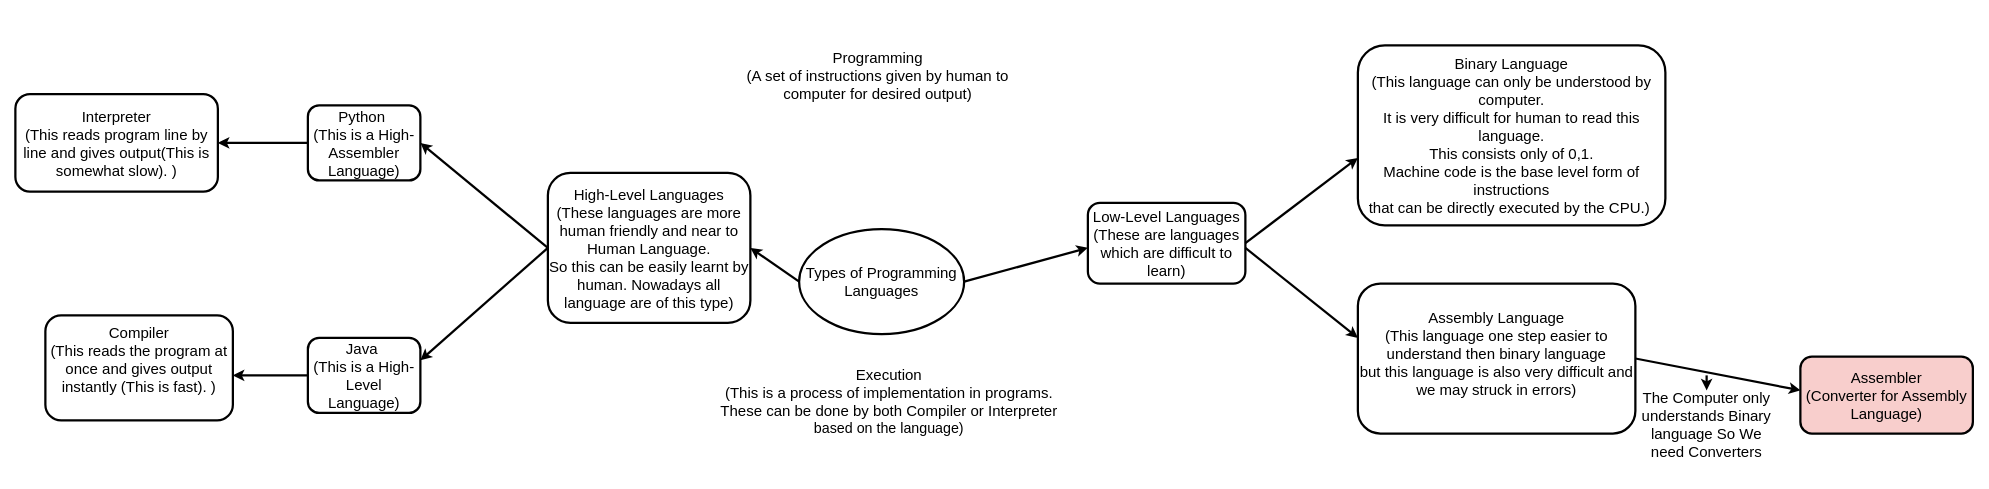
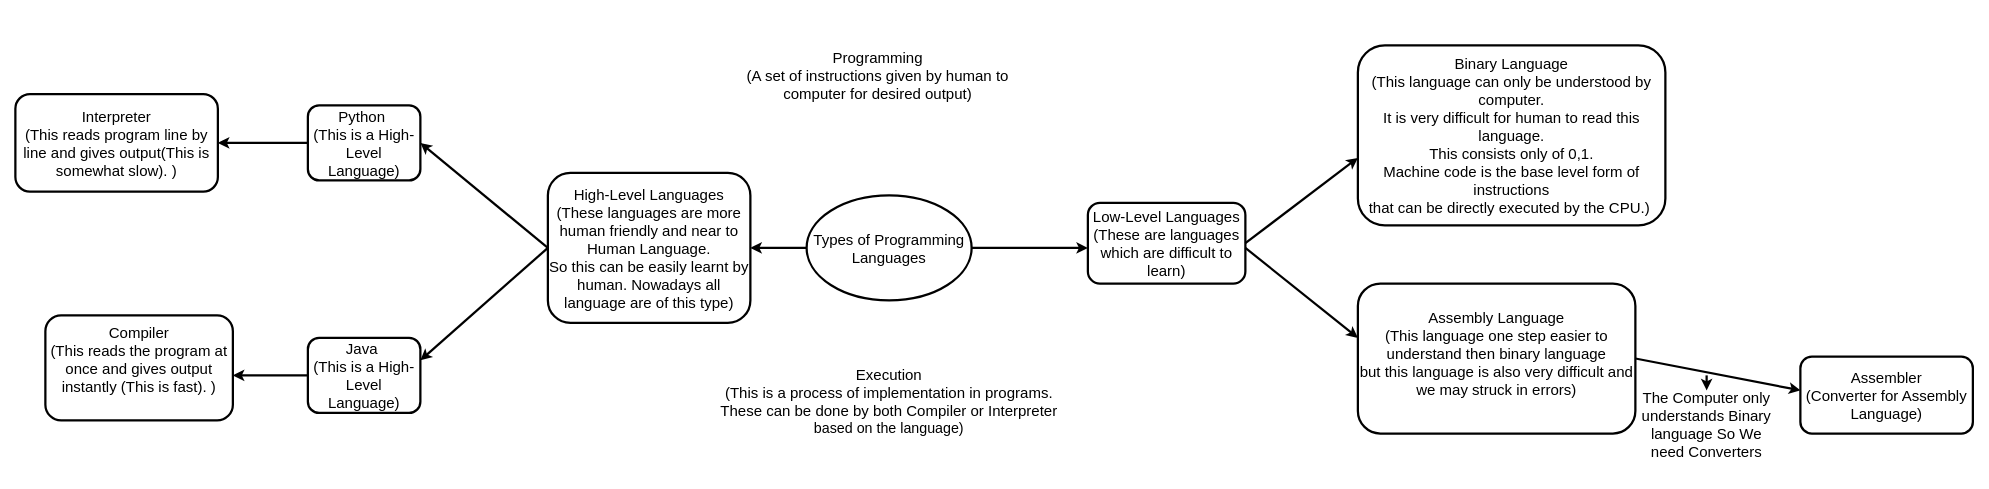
- <mxCell id="13" value="&lt;font style=&quot;font-size: 20px&quot;&gt;Python&amp;nbsp;&lt;/font&gt;&lt;br&gt;&lt;font style=&quot;font-size: 20px&quot;&gt;(This is a &lt;font style=&quot;font-size: 20px&quot;&gt;High&lt;/font&gt;-Assembler Language)&lt;/font&gt;" style="rounded=1;whiteSpace=wrap;html=1;strokeWidth=3;" parent="1" vertex="1"><mxGeometry x="410" y="140" width="150" height="100" as="geometry" /></mxCell>
+ <mxCell id="13" value="&lt;font style=&quot;font-size: 20px&quot;&gt;Python&amp;nbsp;&lt;/font&gt;&lt;br&gt;&lt;font style=&quot;font-size: 20px&quot;&gt;(This is a &lt;font style=&quot;font-size: 20px&quot;&gt;High&lt;/font&gt;-Level Language)&lt;/font&gt;" style="rounded=1;whiteSpace=wrap;html=1;strokeWidth=3;" parent="1" vertex="1"><mxGeometry x="410" y="140" width="150" height="100" as="geometry" /></mxCell>
- <mxCell id="2" value="&lt;font style=&quot;font-size: 20px&quot;&gt;Types of Programming Languages&lt;/font&gt;" style="ellipse;whiteSpace=wrap;html=1;strokeWidth=3;" parent="1" vertex="1"><mxGeometry x="1065" y="305" width="220" height="140" as="geometry" /></mxCell>
+ <mxCell id="2" value="&lt;font style=&quot;font-size: 20px&quot;&gt;Types of Programming Languages&lt;/font&gt;" style="ellipse;whiteSpace=wrap;html=1;strokeWidth=3;" parent="1" vertex="1"><mxGeometry x="1075" y="260" width="220" height="140" as="geometry" /></mxCell>
- <mxCell id="18" value="&lt;font style=&quot;font-size: 20px&quot;&gt;Assembler&lt;br&gt;(Converter for Assembly Language)&lt;/font&gt;" style="rounded=1;whiteSpace=wrap;html=1;strokeWidth=3;fillColor=#f8cecc;" parent="1" vertex="1"><mxGeometry x="2400" y="475" width="230" height="102.5" as="geometry" /></mxCell>
+ <mxCell id="18" value="&lt;font style=&quot;font-size: 20px&quot;&gt;Assembler&lt;br&gt;(Converter for Assembly Language)&lt;/font&gt;" style="rounded=1;whiteSpace=wrap;html=1;strokeWidth=3;" parent="1" vertex="1"><mxGeometry x="2400" y="475" width="230" height="102.5" as="geometry" /></mxCell>
